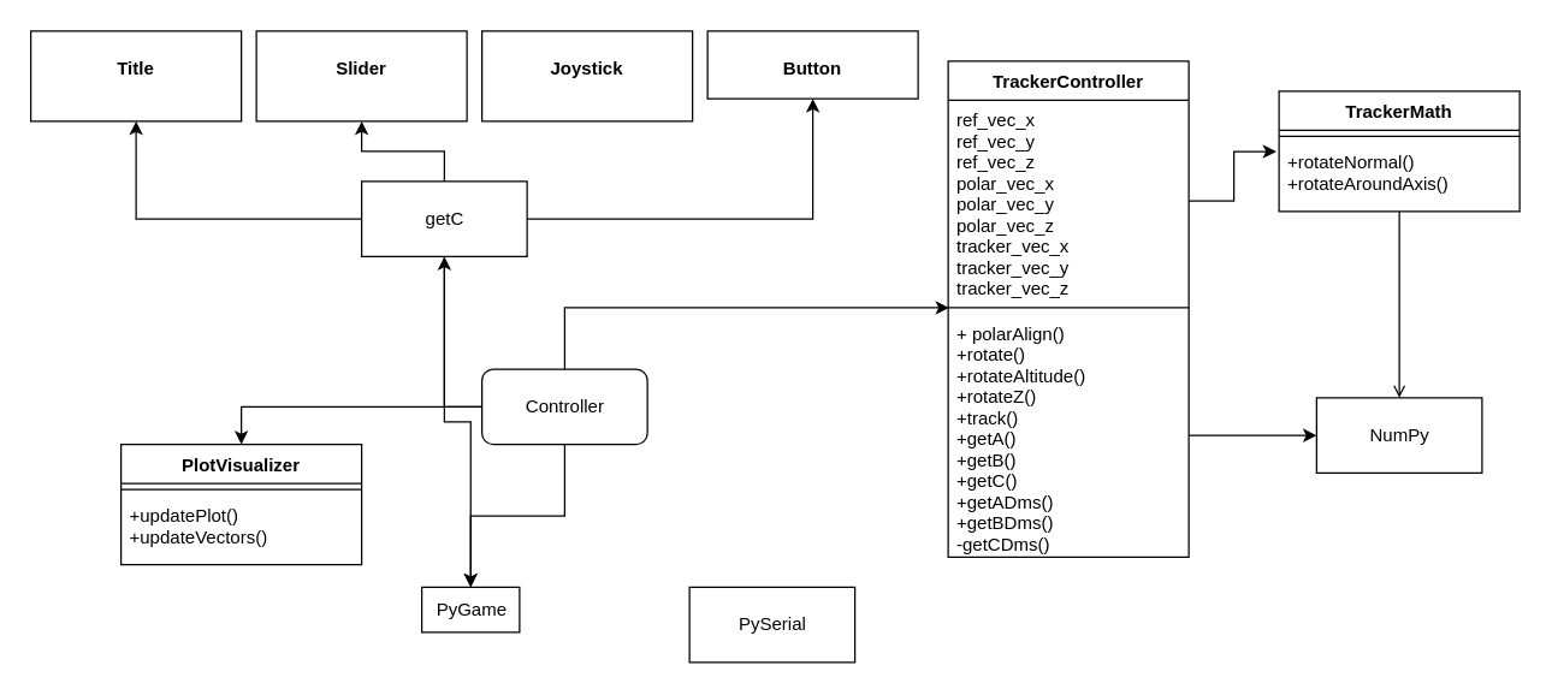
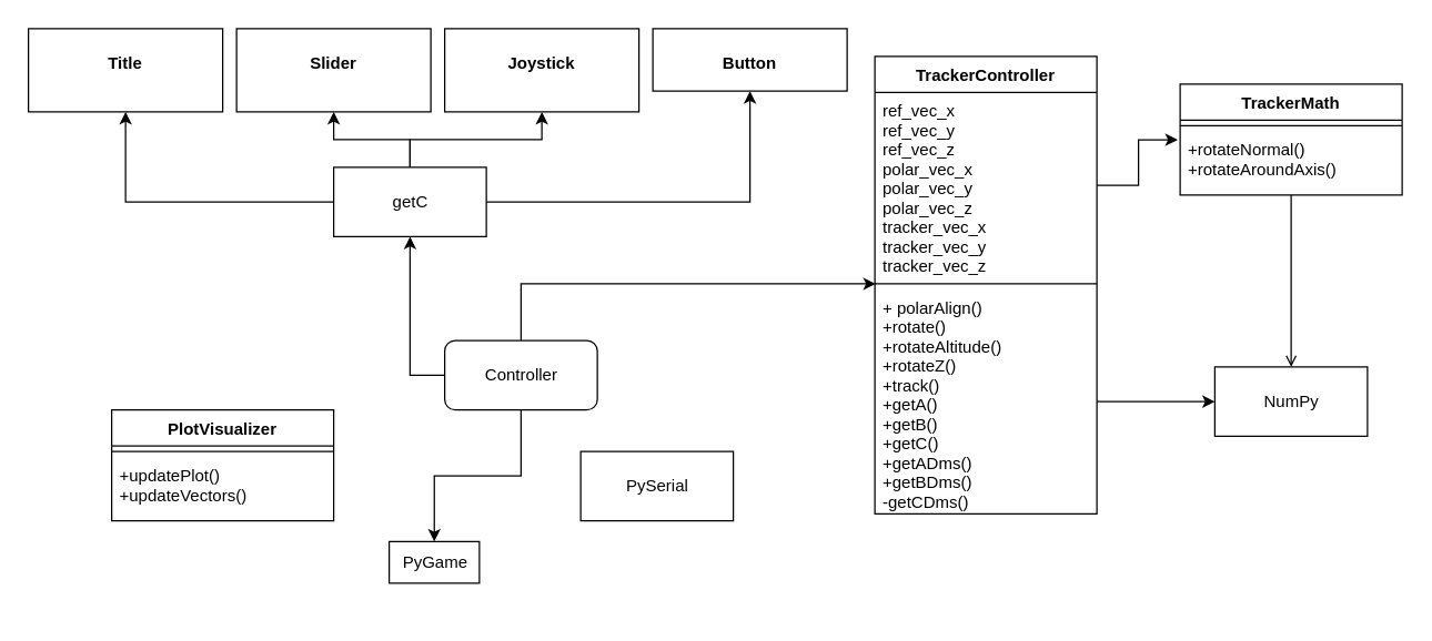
- <mxCell id="5" style="edgeStyle=orthogonalEdgeStyle;rounded=0;orthogonalLoop=1;jettySize=auto;html=1;entryX=0.5;entryY=0;entryDx=0;entryDy=0;" edge="1" parent="1" source="6" target="29"><mxGeometry relative="1" as="geometry" /></mxCell>
- <mxCell id="22" style="edgeStyle=orthogonalEdgeStyle;rounded=0;orthogonalLoop=1;jettySize=auto;html=1;" edge="1" parent="1" source="24" target="7"><mxGeometry relative="1" as="geometry" /></mxCell>
+ <mxCell id="22" style="edgeStyle=orthogonalEdgeStyle;rounded=0;orthogonalLoop=1;jettySize=auto;html=1;entryX=0.5;entryY=1;entryDx=0;entryDy=0;" edge="1" parent="1" source="24" target="27"><mxGeometry relative="1" as="geometry" /></mxCell>
- <mxCell id="8" value="PySerial" style="html=1;" vertex="1" parent="1"><mxGeometry x="458" y="390" width="110" height="50" as="geometry" /></mxCell>
+ <mxCell id="8" value="PySerial" style="html=1;" vertex="1" parent="1"><mxGeometry x="418" y="325" width="110" height="50" as="geometry" /></mxCell>
